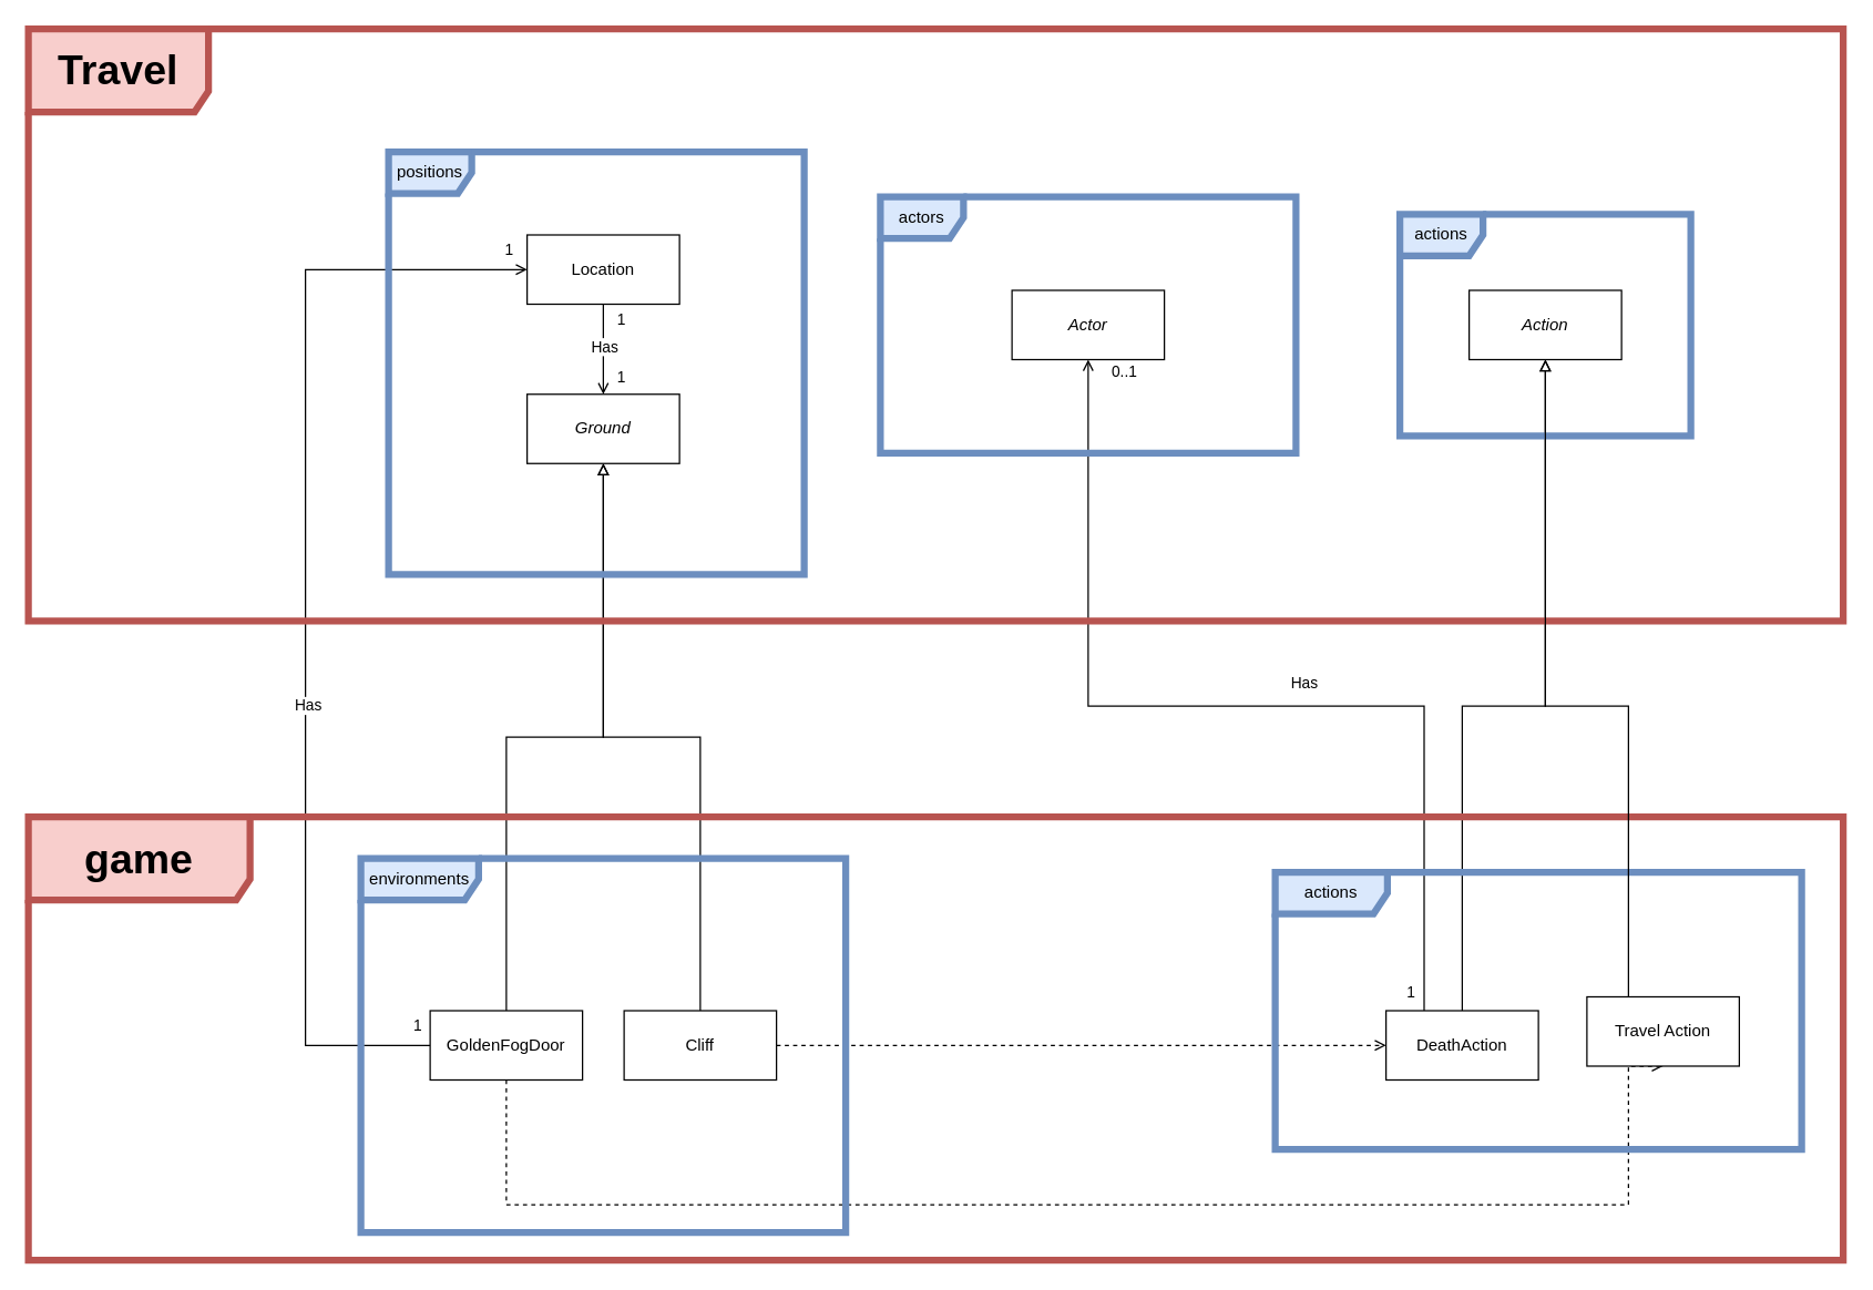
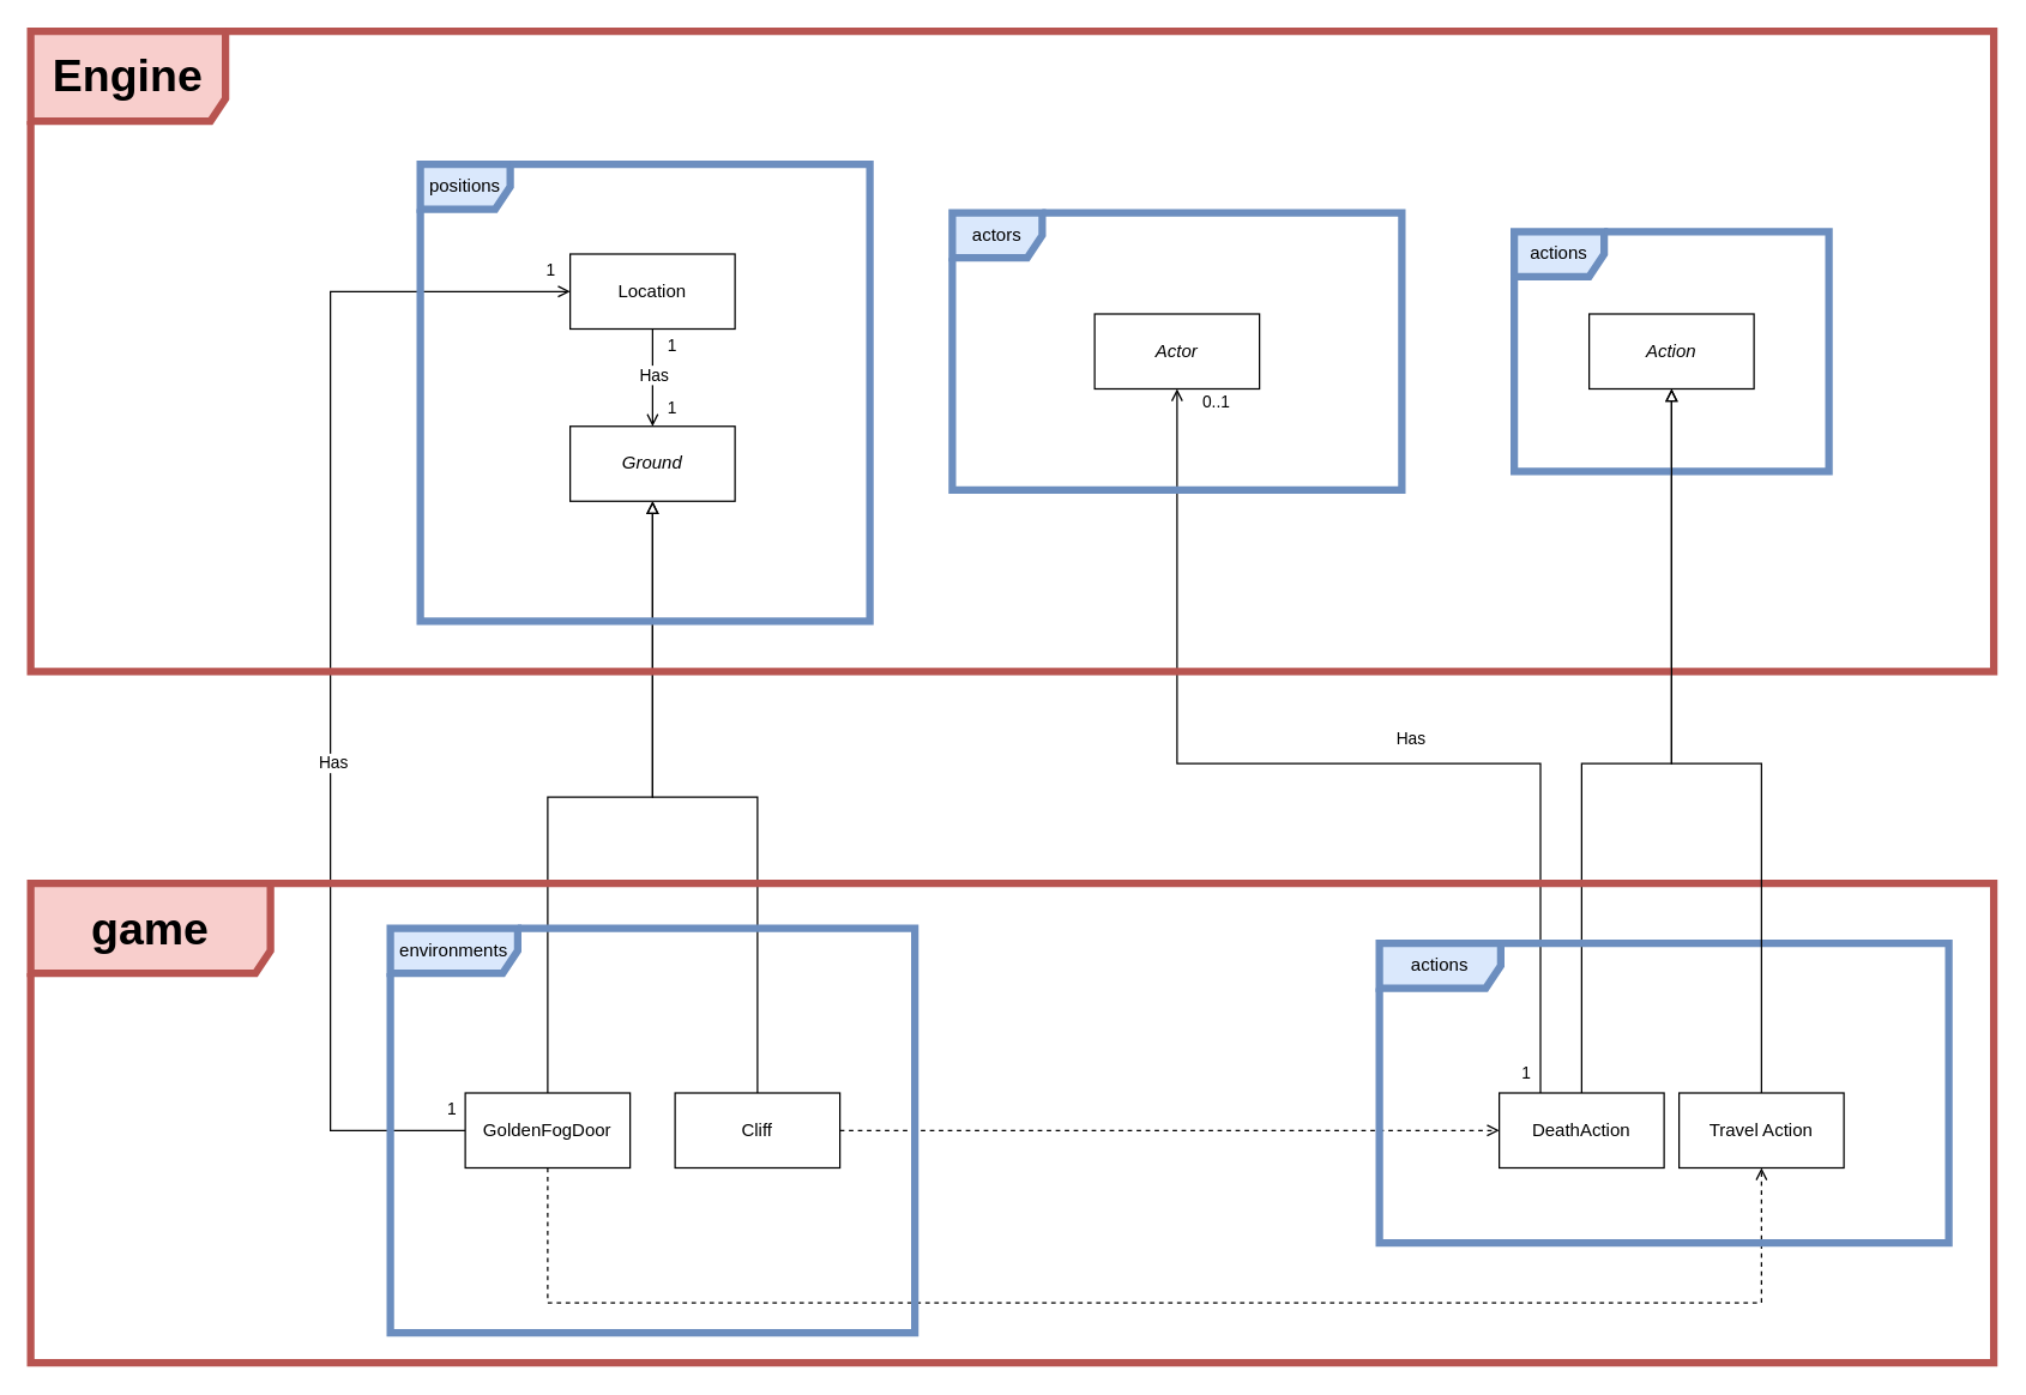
- <mxCell id="32" value="&lt;b&gt;&lt;font style=&quot;font-size: 30px;&quot;&gt;Travel&lt;/font&gt;&lt;/b&gt;" style="shape=umlFrame;whiteSpace=wrap;html=1;pointerEvents=0;strokeWidth=5;fillColor=#f8cecc;strokeColor=#b85450;width=130;height=60;" parent="1" vertex="1"><mxGeometry x="20" y="20.25" width="1310" height="427.5" as="geometry" /></mxCell>
+ <mxCell id="32" value="&lt;b&gt;&lt;font style=&quot;font-size: 30px;&quot;&gt;Engine&lt;/font&gt;&lt;/b&gt;" style="shape=umlFrame;whiteSpace=wrap;html=1;pointerEvents=0;strokeWidth=5;fillColor=#f8cecc;strokeColor=#b85450;width=130;height=60;" parent="1" vertex="1"><mxGeometry x="20" y="20.25" width="1310" height="427.5" as="geometry" /></mxCell>
- <mxCell id="34" value="Travel Action" style="html=1;whiteSpace=wrap;" vertex="1" parent="1"><mxGeometry x="1145" y="719" width="110" height="50" as="geometry" /></mxCell>
+ <mxCell id="34" value="Travel Action" style="html=1;whiteSpace=wrap;" vertex="1" parent="1"><mxGeometry x="1120" y="729" width="110" height="50" as="geometry" /></mxCell>
